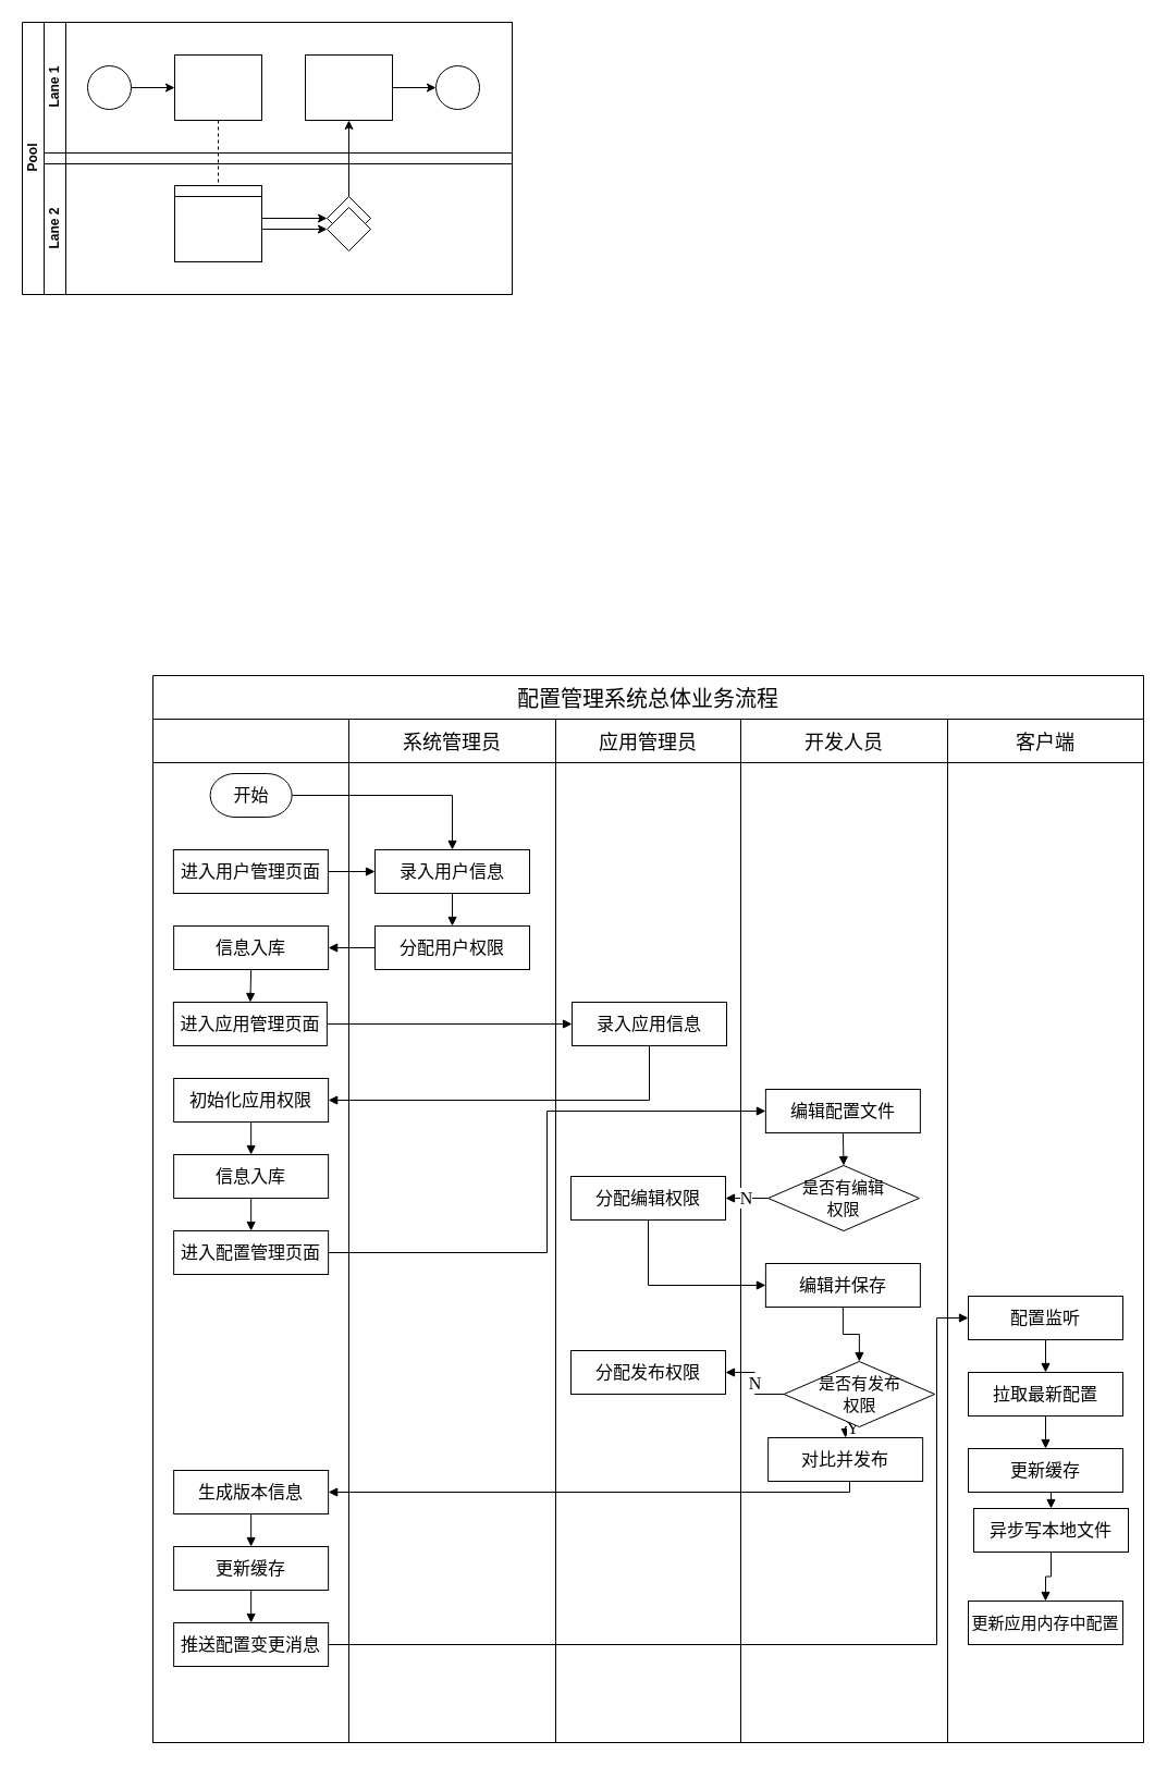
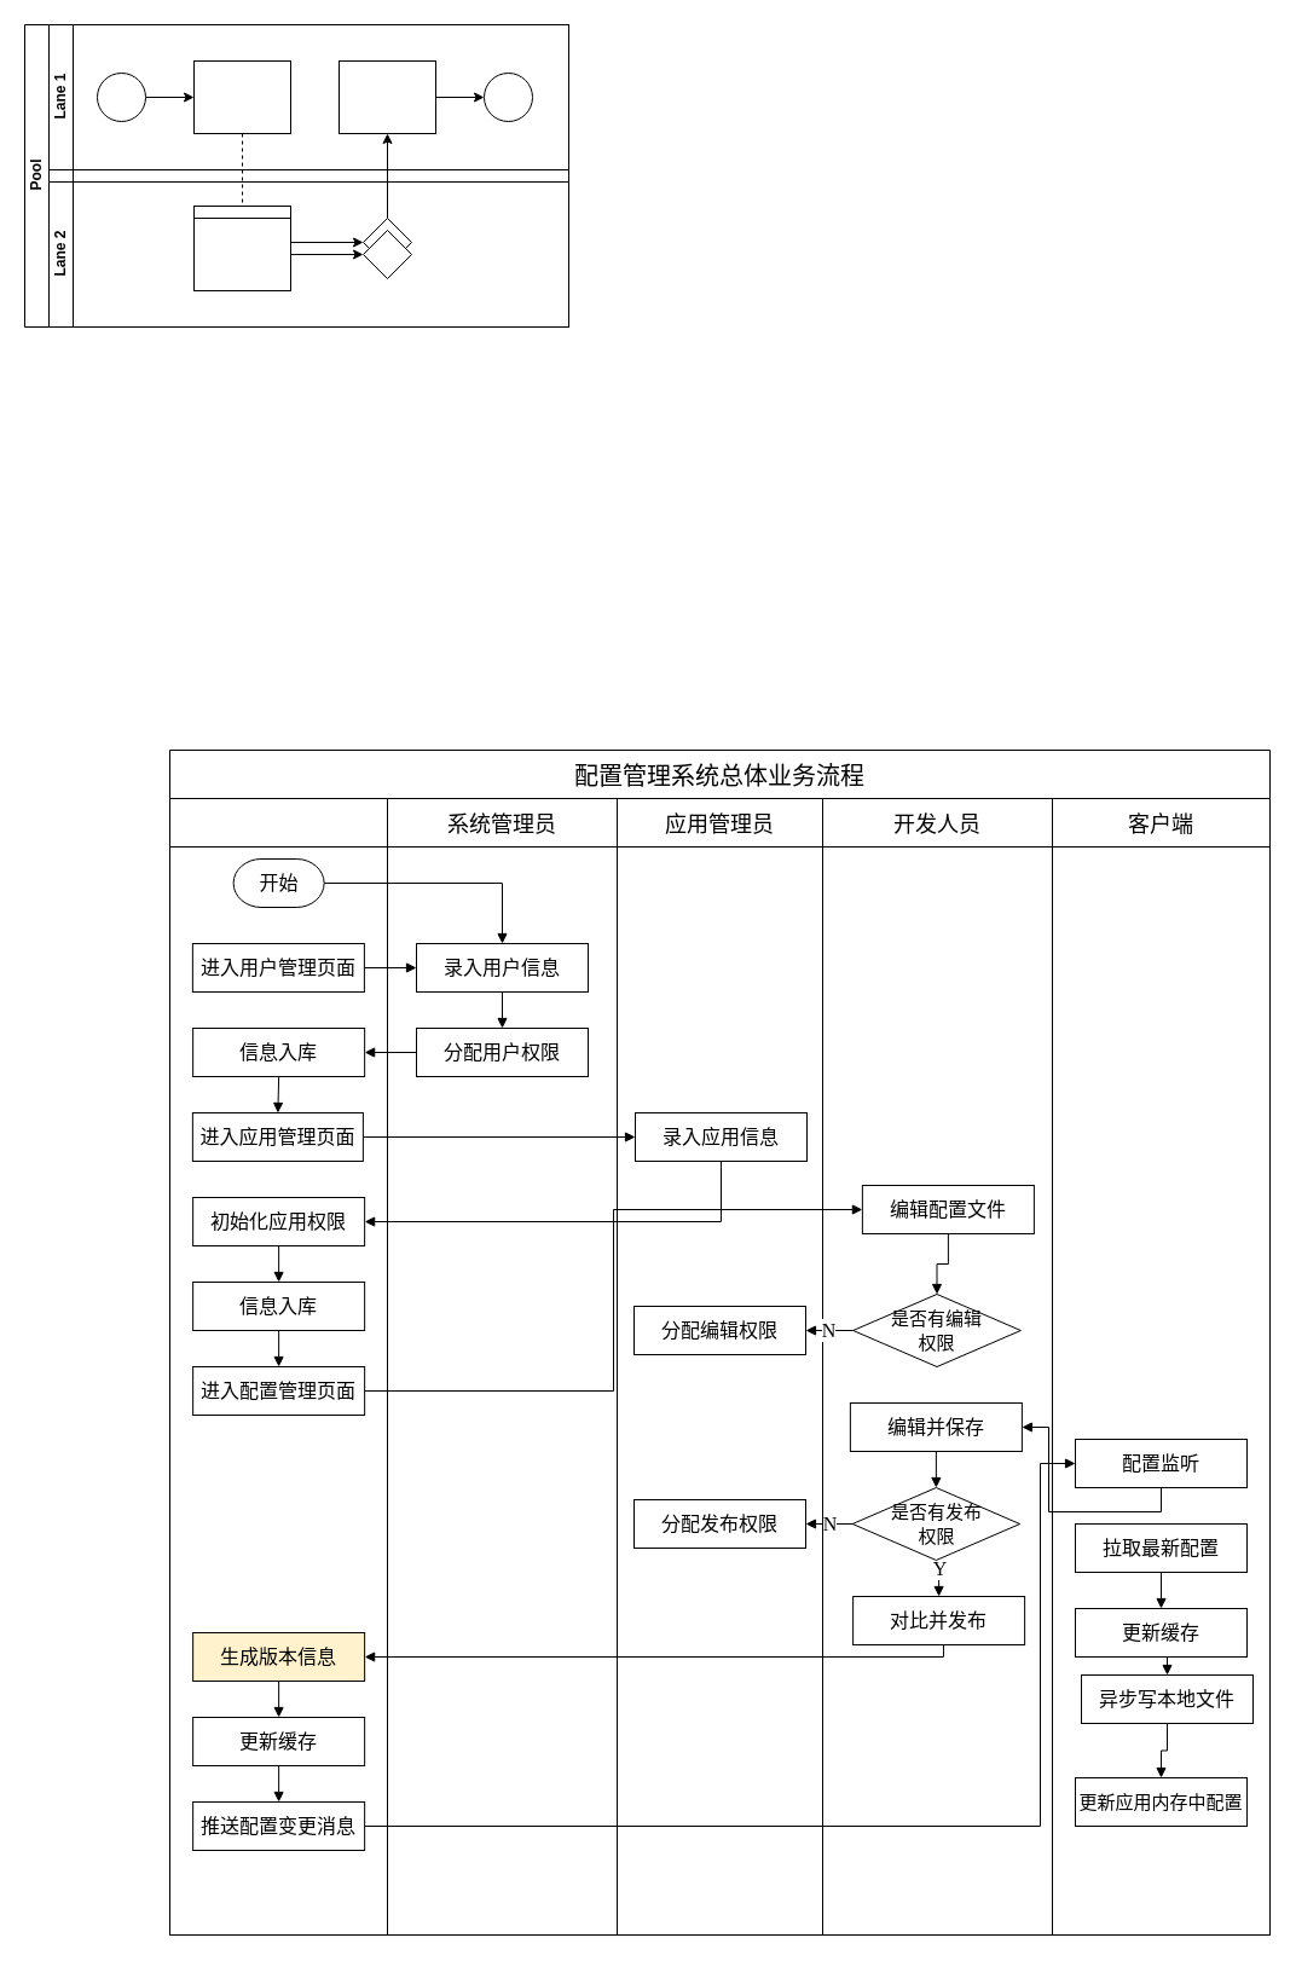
- <mxCell id="48" value="&lt;span style=&quot;font-size: 16px;&quot;&gt;编辑配置文件&lt;/span&gt;" style="whiteSpace=wrap;html=1;fontSize=16;fontFamily=华文宋体;strokeWidth=1;align=center;verticalAlign=middle;" vertex="1" parent="46"><mxGeometry x="22.88" y="340" width="142" height="40" as="geometry" /></mxCell>
+ <mxCell id="48" value="&lt;span style=&quot;font-size: 16px;&quot;&gt;编辑配置文件&lt;/span&gt;" style="whiteSpace=wrap;html=1;fontSize=16;fontFamily=华文宋体;strokeWidth=1;align=center;verticalAlign=middle;" vertex="1" parent="46"><mxGeometry x="32.88" y="320" width="142" height="40" as="geometry" /></mxCell>
- <mxCell id="72" style="edgeStyle=orthogonalEdgeStyle;rounded=0;orthogonalLoop=1;jettySize=auto;html=1;exitX=0.5;exitY=1;exitDx=0;exitDy=0;entryX=0;entryY=0.5;entryDx=0;entryDy=0;fontFamily=华文宋体;fontSize=16;fontColor=none;endArrow=block;endFill=1;" edge="1" parent="20" source="44" target="51"><mxGeometry relative="1" as="geometry" /></mxCell>
- <mxCell id="57" style="edgeStyle=orthogonalEdgeStyle;rounded=0;orthogonalLoop=1;jettySize=auto;html=1;exitX=0.5;exitY=1;exitDx=0;exitDy=0;fontFamily=华文宋体;fontSize=16;fontColor=none;endArrow=block;endFill=1;" edge="1" parent="56" source="58" target="60"><mxGeometry relative="1" as="geometry" /></mxCell>
+ <mxCell id="57" style="edgeStyle=orthogonalEdgeStyle;rounded=0;orthogonalLoop=1;jettySize=auto;html=1;exitX=0.5;exitY=1;exitDx=0;exitDy=0;fontFamily=华文宋体;fontSize=16;fontColor=none;endArrow=block;endFill=1;" edge="1" parent="56" source="58" target="51"><mxGeometry relative="1" as="geometry" /></mxCell>
- <mxCell id="54" value="&lt;font style=&quot;font-size: 15px&quot;&gt;是否有发布&lt;br&gt;权限&lt;/font&gt;" style="strokeWidth=1;html=1;shape=mxgraph.flowchart.decision;whiteSpace=wrap;rounded=0;fontFamily=华文宋体;fontSize=16;fontColor=none;fillColor=default;" vertex="1" parent="46"><mxGeometry x="39.63" y="590" width="138.5" height="60" as="geometry" /></mxCell>
+ <mxCell id="54" value="&lt;font style=&quot;font-size: 15px&quot;&gt;是否有发布&lt;br&gt;权限&lt;/font&gt;" style="strokeWidth=1;html=1;shape=mxgraph.flowchart.decision;whiteSpace=wrap;rounded=0;fontFamily=华文宋体;fontSize=16;fontColor=none;fillColor=default;" vertex="1" parent="46"><mxGeometry x="24.63" y="570" width="138.5" height="60" as="geometry" /></mxCell>
- <mxCell id="34" value="&lt;span style=&quot;font-size: 16px;&quot;&gt;生成版本信息&lt;/span&gt;" style="whiteSpace=wrap;html=1;fontSize=16;fontFamily=华文宋体;strokeWidth=1;align=center;verticalAlign=middle;" vertex="1" parent="21"><mxGeometry x="19.13" y="690" width="142" height="40" as="geometry" /></mxCell>
+ <mxCell id="34" value="&lt;span style=&quot;font-size: 16px;&quot;&gt;生成版本信息&lt;/span&gt;" style="whiteSpace=wrap;html=1;fontSize=16;fontFamily=华文宋体;strokeWidth=1;align=center;verticalAlign=middle;fillColor=#fff2cc;" vertex="1" parent="21"><mxGeometry x="19.13" y="690" width="142" height="40" as="geometry" /></mxCell>
